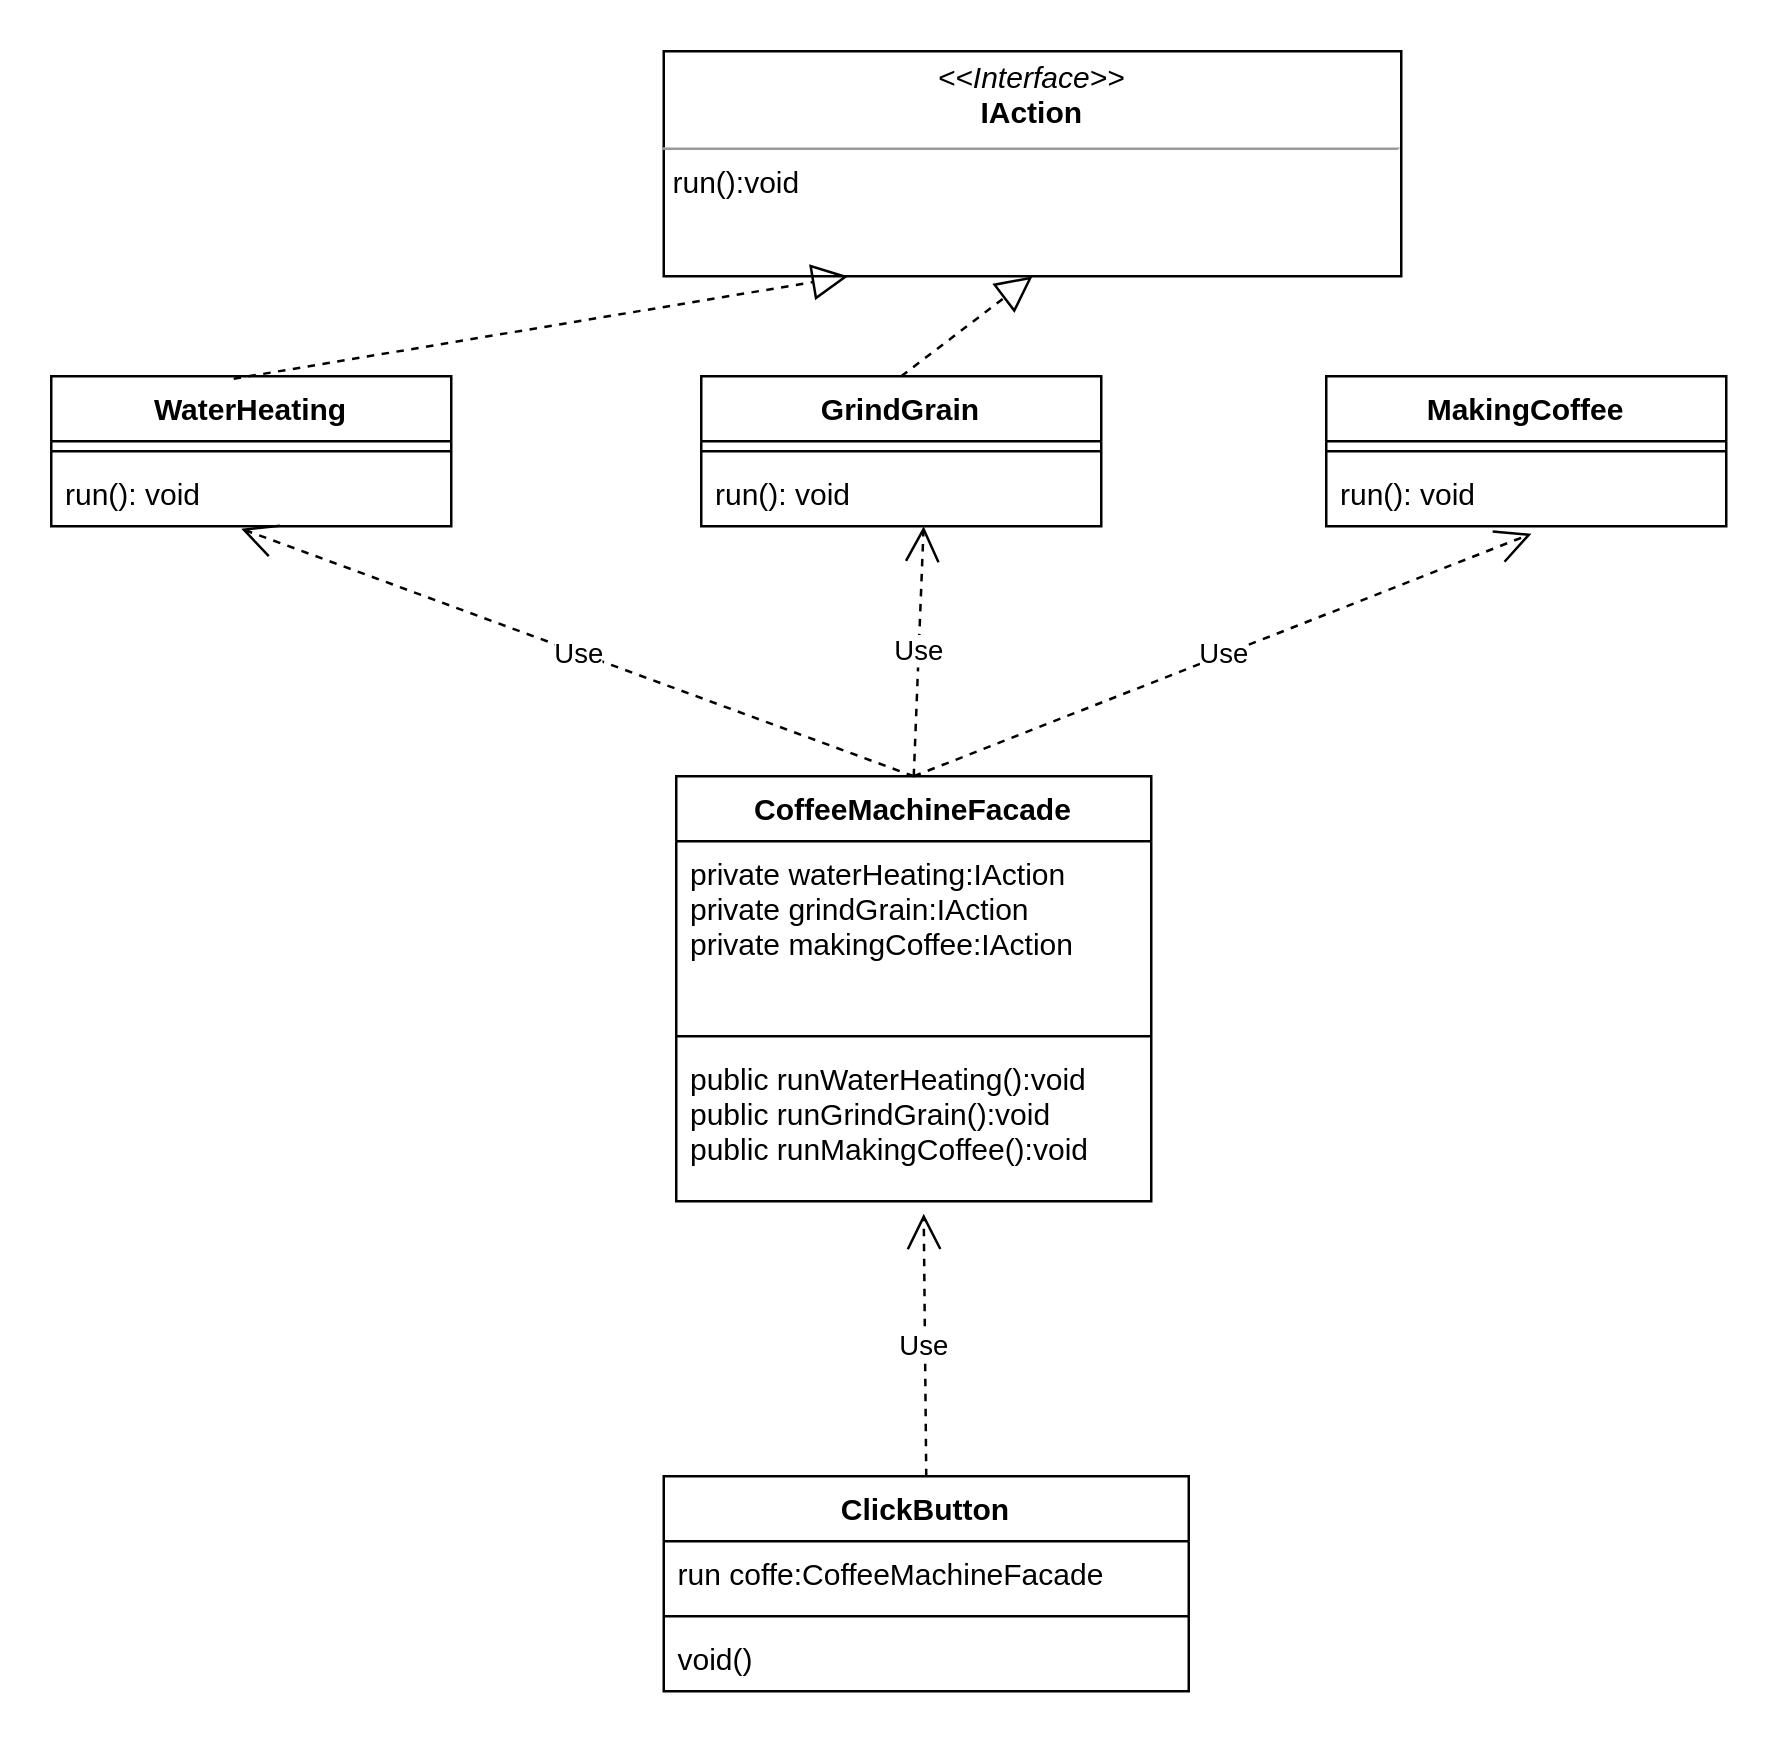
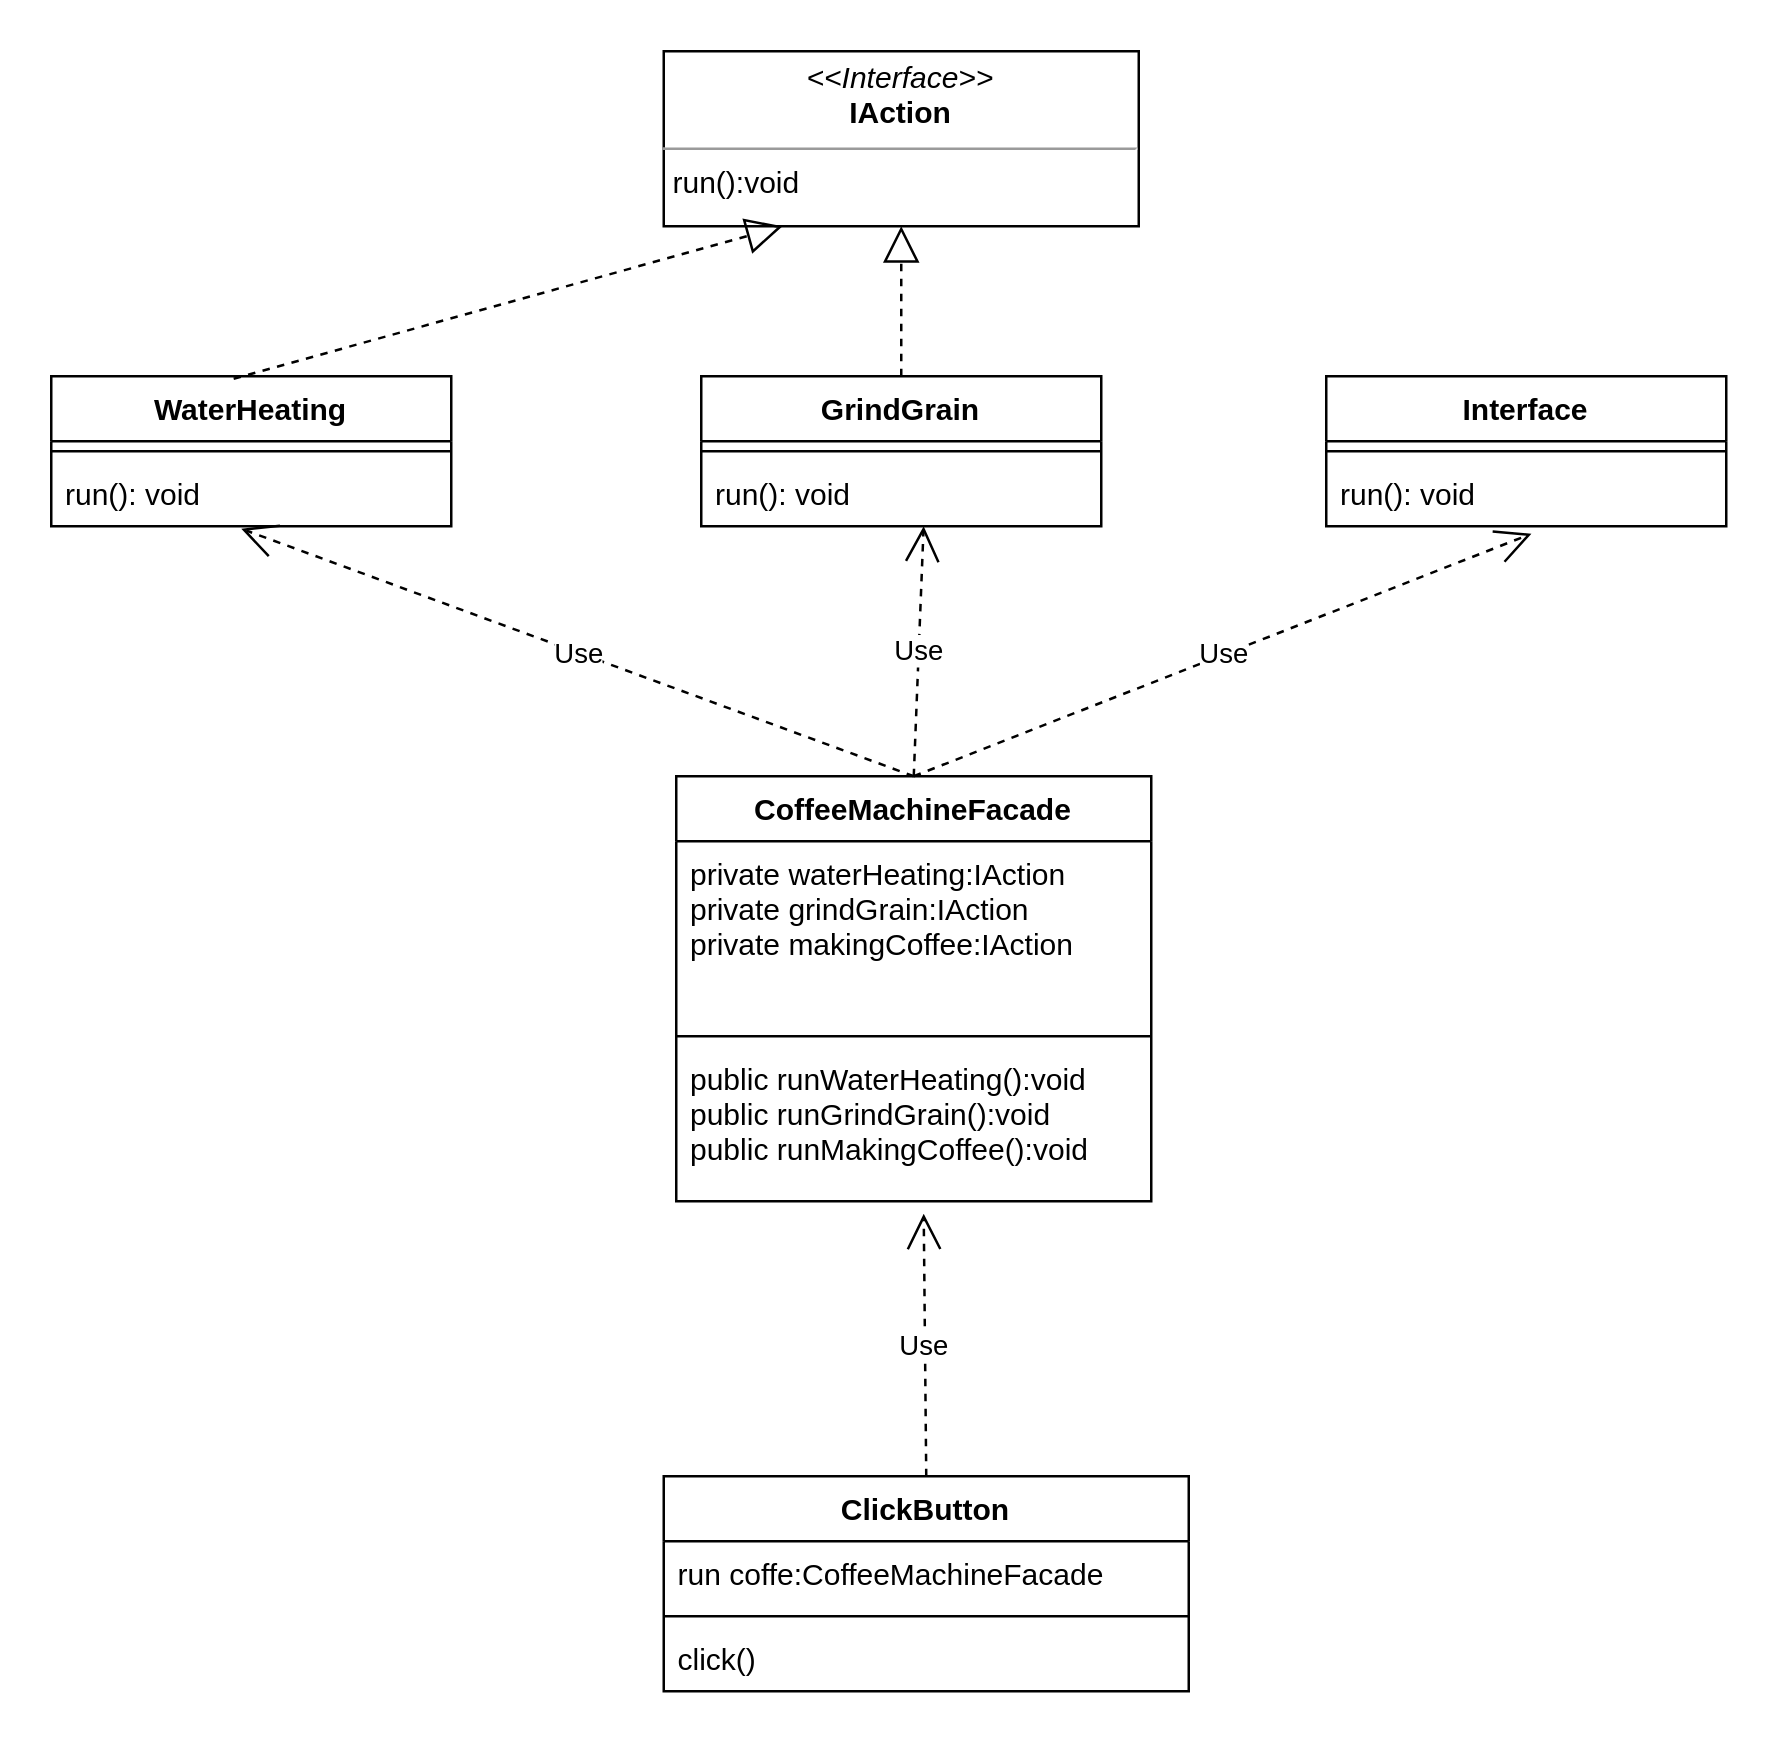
- <mxCell id="2" value="&lt;p style=&quot;margin: 0px ; margin-top: 4px ; text-align: center&quot;&gt;&lt;i&gt;&amp;lt;&amp;lt;Interface&amp;gt;&amp;gt;&lt;/i&gt;&lt;br&gt;&lt;b&gt;IAction&lt;/b&gt;&lt;/p&gt;&lt;hr size=&quot;1&quot;&gt;&lt;p style=&quot;margin: 0px ; margin-left: 4px&quot;&gt;run():void&lt;/p&gt;" style="verticalAlign=top;align=left;overflow=fill;fontSize=12;fontFamily=Helvetica;html=1;" vertex="1" parent="1"><mxGeometry x="265" y="20" width="295" height="90" as="geometry" /></mxCell>
+ <mxCell id="2" value="&lt;p style=&quot;margin: 0px ; margin-top: 4px ; text-align: center&quot;&gt;&lt;i&gt;&amp;lt;&amp;lt;Interface&amp;gt;&amp;gt;&lt;/i&gt;&lt;br&gt;&lt;b&gt;IAction&lt;/b&gt;&lt;/p&gt;&lt;hr size=&quot;1&quot;&gt;&lt;p style=&quot;margin: 0px ; margin-left: 4px&quot;&gt;run():void&lt;/p&gt;" style="verticalAlign=top;align=left;overflow=fill;fontSize=12;fontFamily=Helvetica;html=1;" vertex="1" parent="1"><mxGeometry x="265" y="20" width="190" height="70" as="geometry" /></mxCell>
- <mxCell id="6" value="MakingCoffee" style="swimlane;fontStyle=1;align=center;verticalAlign=top;childLayout=stackLayout;horizontal=1;startSize=26;horizontalStack=0;resizeParent=1;resizeParentMax=0;resizeLast=0;collapsible=1;marginBottom=0;" vertex="1" parent="1"><mxGeometry x="530" y="150" width="160" height="60" as="geometry" /></mxCell>
+ <mxCell id="6" value="Interface" style="swimlane;fontStyle=1;align=center;verticalAlign=top;childLayout=stackLayout;horizontal=1;startSize=26;horizontalStack=0;resizeParent=1;resizeParentMax=0;resizeLast=0;collapsible=1;marginBottom=0;" vertex="1" parent="1"><mxGeometry x="530" y="150" width="160" height="60" as="geometry" /></mxCell>
- <mxCell id="25" value="void()" style="text;strokeColor=none;fillColor=none;align=left;verticalAlign=top;spacingLeft=4;spacingRight=4;overflow=hidden;rotatable=0;points=[[0,0.5],[1,0.5]];portConstraint=eastwest;" vertex="1" parent="22"><mxGeometry y="60" width="210" height="26" as="geometry" /></mxCell>
+ <mxCell id="25" value="click()" style="text;strokeColor=none;fillColor=none;align=left;verticalAlign=top;spacingLeft=4;spacingRight=4;overflow=hidden;rotatable=0;points=[[0,0.5],[1,0.5]];portConstraint=eastwest;" vertex="1" parent="22"><mxGeometry y="60" width="210" height="26" as="geometry" /></mxCell>
